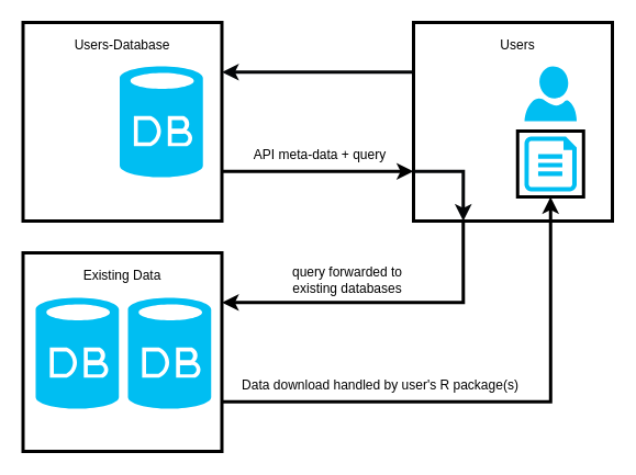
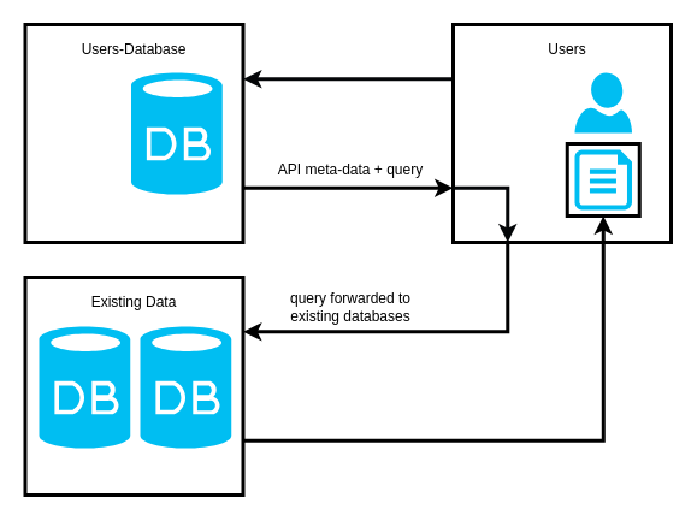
- <mxCell id="22" value="query forwarded to existing databases" style="text;html=1;strokeColor=none;fillColor=none;align=center;verticalAlign=middle;whiteSpace=wrap;rounded=0;" vertex="1" parent="1"><mxGeometry x="256" y="245" width="120" height="20" as="geometry" /></mxCell>
+ <mxCell id="22" value="query forwarded to existing databases" style="text;html=1;strokeColor=none;fillColor=none;align=center;verticalAlign=middle;whiteSpace=wrap;rounded=0;" vertex="1" parent="1"><mxGeometry x="231" y="245" width="120" height="20" as="geometry" /></mxCell>
- <mxCell id="23" value="Data download handled by user's R package(s)" style="text;html=1;strokeColor=none;fillColor=none;align=center;verticalAlign=middle;whiteSpace=wrap;rounded=0;" vertex="1" parent="1"><mxGeometry x="206" y="341" width="280" height="20" as="geometry" /></mxCell>
